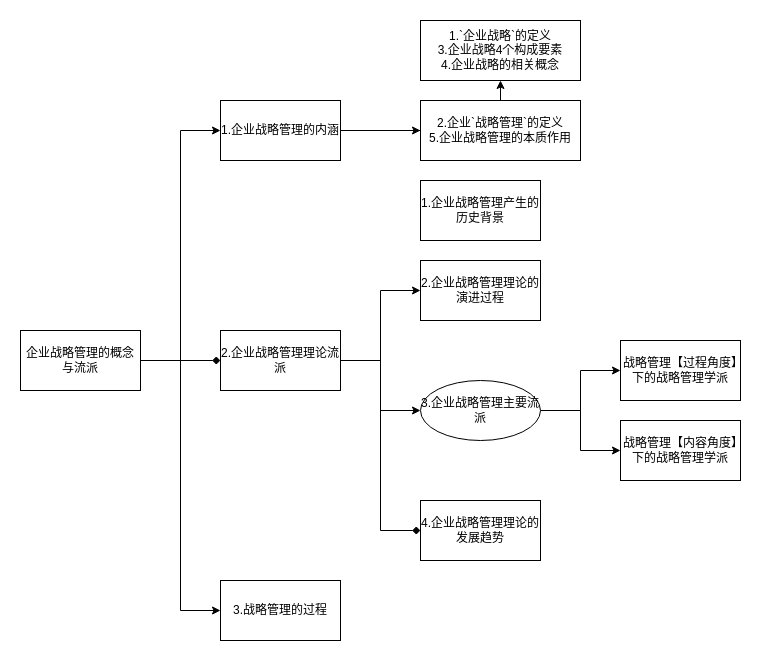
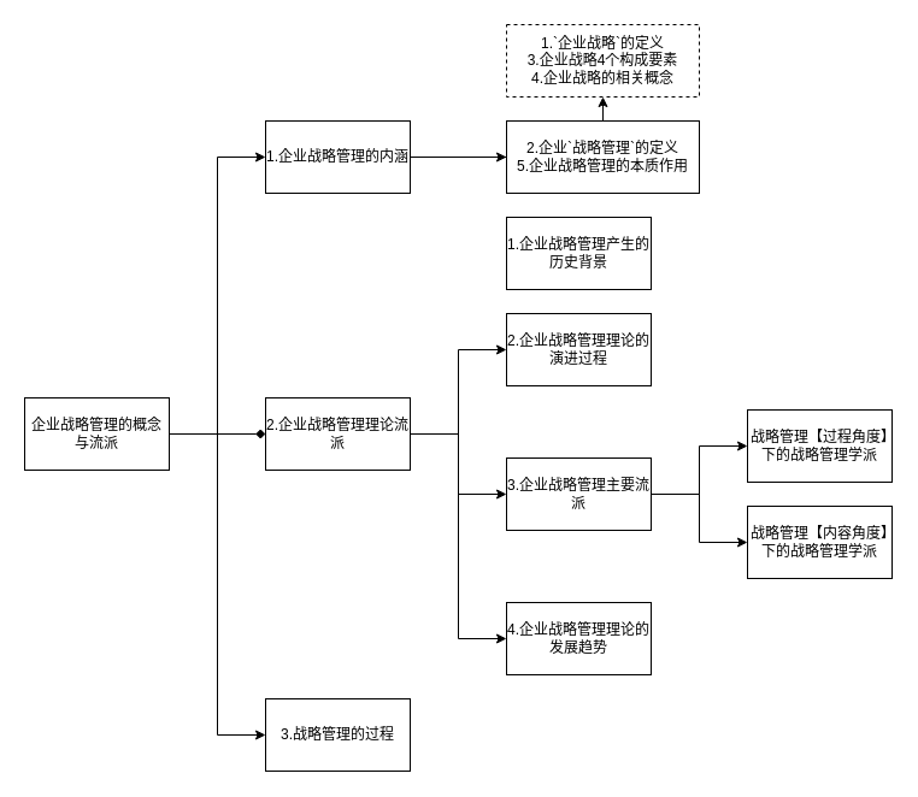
- <mxCell id="22" value="&lt;div&gt;1.`企业战略`的定义&lt;/div&gt;&lt;div&gt;3.企业战略4个构成要素&lt;/div&gt;&lt;div&gt;4.企业战略的相关概念&lt;/div&gt;" style="rounded=0;whiteSpace=wrap;html=1;" parent="1" vertex="1"><mxGeometry x="420" y="20" width="160" height="60" as="geometry" /></mxCell>
+ <mxCell id="22" value="&lt;div&gt;1.`企业战略`的定义&lt;/div&gt;&lt;div&gt;3.企业战略4个构成要素&lt;/div&gt;&lt;div&gt;4.企业战略的相关概念&lt;/div&gt;" style="rounded=0;whiteSpace=wrap;html=1;dashed=1;" parent="1" vertex="1"><mxGeometry x="420" y="20" width="160" height="60" as="geometry" /></mxCell>
- <mxCell id="15" value="3.企业战略管理主要流派" style="ellipse;whiteSpace=wrap;html=1;" parent="1" vertex="1"><mxGeometry x="420" y="380" width="120" height="60" as="geometry" /></mxCell>
+ <mxCell id="15" value="3.企业战略管理主要流派" style="rounded=0;whiteSpace=wrap;html=1;" parent="1" vertex="1"><mxGeometry x="420" y="380" width="120" height="60" as="geometry" /></mxCell>
- <mxCell id="12" style="edgeStyle=orthogonalEdgeStyle;rounded=0;orthogonalLoop=1;jettySize=auto;html=1;entryX=0;entryY=0.5;entryDx=0;entryDy=0;exitX=1;exitY=0.5;exitDx=0;exitDy=0;endArrow=diamond;" parent="1" source="9" target="18" edge="1"><mxGeometry relative="1" as="geometry"><mxPoint x="340" y="300" as="sourcePoint" /></mxGeometry></mxCell>
+ <mxCell id="12" style="edgeStyle=orthogonalEdgeStyle;rounded=0;orthogonalLoop=1;jettySize=auto;html=1;entryX=0;entryY=0.5;entryDx=0;entryDy=0;exitX=1;exitY=0.5;exitDx=0;exitDy=0;" parent="1" source="9" target="18" edge="1"><mxGeometry relative="1" as="geometry"><mxPoint x="340" y="300" as="sourcePoint" /></mxGeometry></mxCell>
